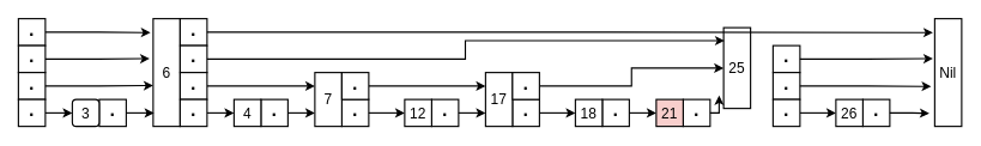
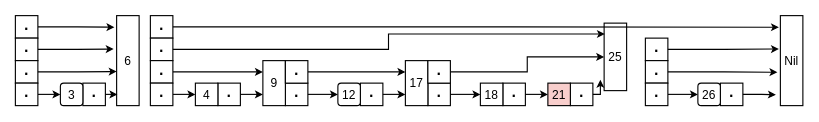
- <mxCell id="9" value="6" style="rounded=0;whiteSpace=wrap;html=1;fontSize=16;fontStyle=0;strokeWidth=1.5;" parent="1" vertex="1"><mxGeometry x="170" y="20" width="30" height="120" as="geometry" /></mxCell>
+ <mxCell id="9" value="6" style="rounded=0;whiteSpace=wrap;html=1;fontSize=16;fontStyle=0;strokeWidth=1.5;" parent="1" vertex="1"><mxGeometry x="155" y="20" width="30" height="120" as="geometry" /></mxCell>
- <mxCell id="24" value="7" style="rounded=0;whiteSpace=wrap;html=1;fontSize=16;fontStyle=0;strokeWidth=1.5;" parent="22" vertex="1"><mxGeometry y="-30" width="30" height="60" as="geometry" /></mxCell>
+ <mxCell id="24" value="9" style="rounded=0;whiteSpace=wrap;html=1;fontSize=16;fontStyle=0;strokeWidth=1.5;" parent="22" vertex="1"><mxGeometry y="-30" width="30" height="60" as="geometry" /></mxCell>
- <mxCell id="29" value="12" style="rounded=0;whiteSpace=wrap;html=1;fontSize=16;fontStyle=0;strokeWidth=1.5;" parent="27" vertex="1"><mxGeometry width="30" height="30" as="geometry" /></mxCell>
+ <mxCell id="29" value="12" style="whiteSpace=wrap;html=1;fontSize=16;fontStyle=0;strokeWidth=1.5;rounded=1;" parent="27" vertex="1"><mxGeometry width="30" height="30" as="geometry" /></mxCell>
- <mxCell id="48" value="26" style="rounded=0;whiteSpace=wrap;html=1;fontSize=16;fontStyle=0;strokeWidth=1.5;" parent="46" vertex="1"><mxGeometry width="30" height="30" as="geometry" /></mxCell>
+ <mxCell id="48" value="26" style="whiteSpace=wrap;html=1;fontSize=16;fontStyle=0;strokeWidth=1.5;rounded=1;" parent="46" vertex="1"><mxGeometry width="30" height="30" as="geometry" /></mxCell>
